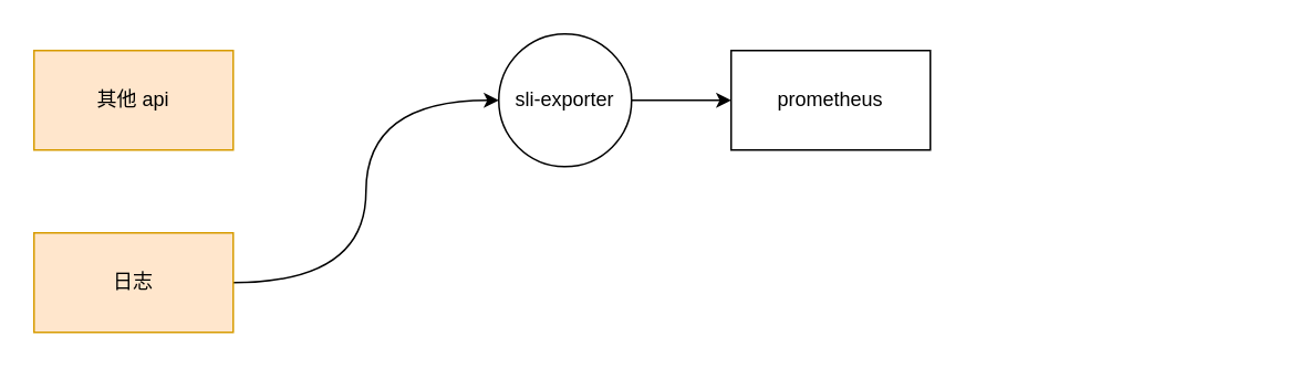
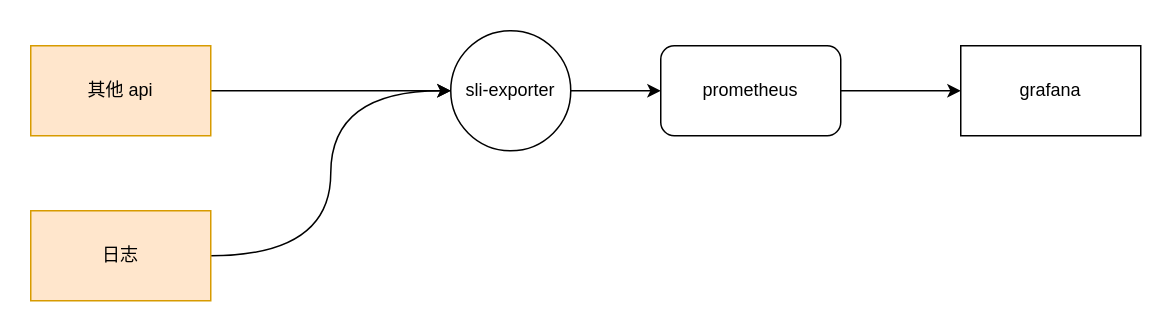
+ <mxCell id="2" style="edgeStyle=orthogonalEdgeStyle;rounded=0;orthogonalLoop=1;jettySize=auto;html=1;curved=1;" edge="1" parent="1" source="3" target="7"><mxGeometry relative="1" as="geometry" /></mxCell>
- <mxCell id="9" value="prometheus" style="whiteSpace=wrap;html=1;" vertex="1" parent="1"><mxGeometry x="440" y="30" width="120" height="60" as="geometry" /></mxCell>
+ <mxCell id="9" value="prometheus" style="whiteSpace=wrap;html=1;rounded=1;" vertex="1" parent="1"><mxGeometry x="440" y="30" width="120" height="60" as="geometry" /></mxCell>
+ <mxCell id="8" value="" style="edgeStyle=orthogonalEdgeStyle;rounded=0;orthogonalLoop=1;jettySize=auto;html=1;" edge="1" parent="1" source="9" target="10"><mxGeometry relative="1" as="geometry" /></mxCell>
+ <mxCell id="10" value="grafana" style="whiteSpace=wrap;html=1;" vertex="1" parent="1"><mxGeometry x="640" y="30" width="120" height="60" as="geometry" /></mxCell>
